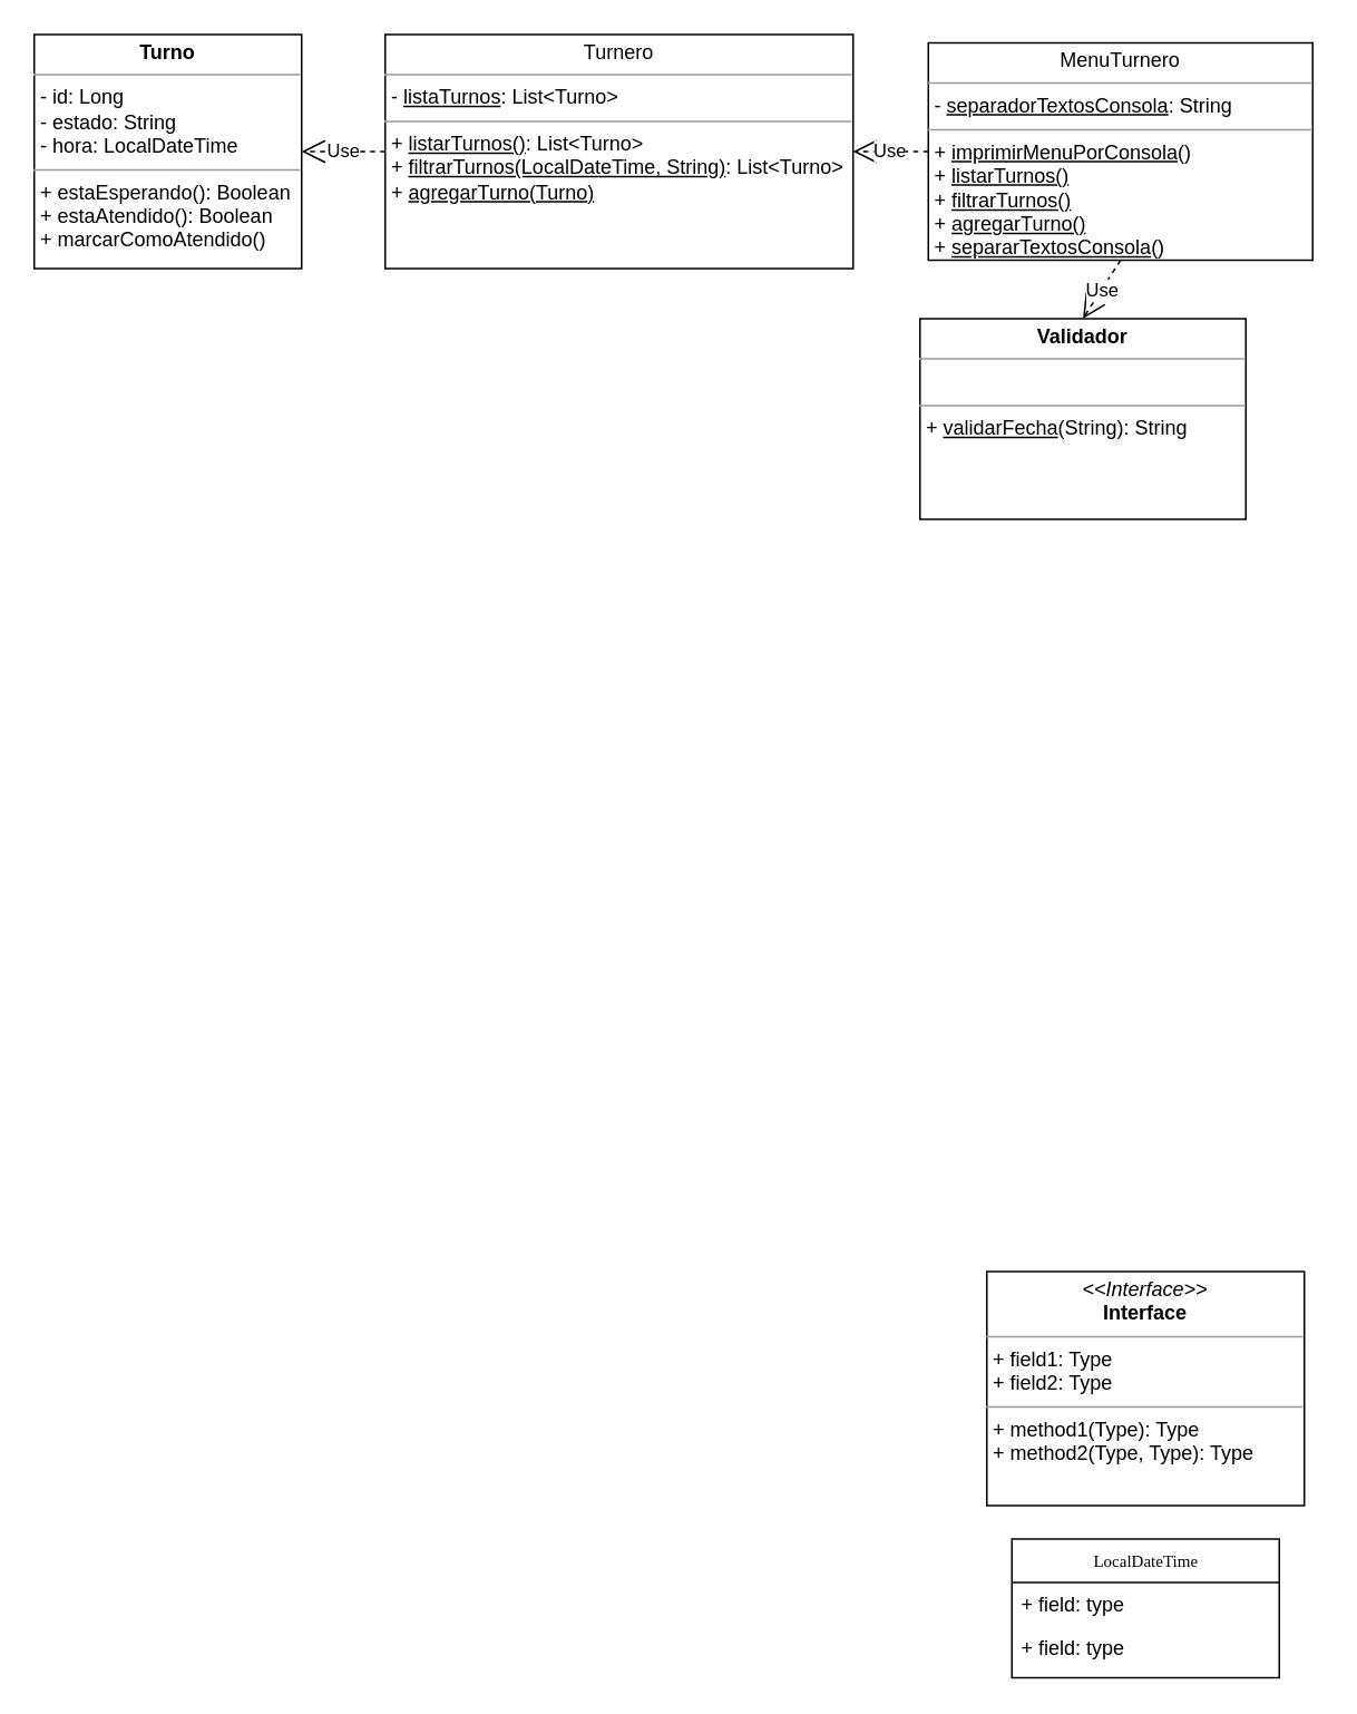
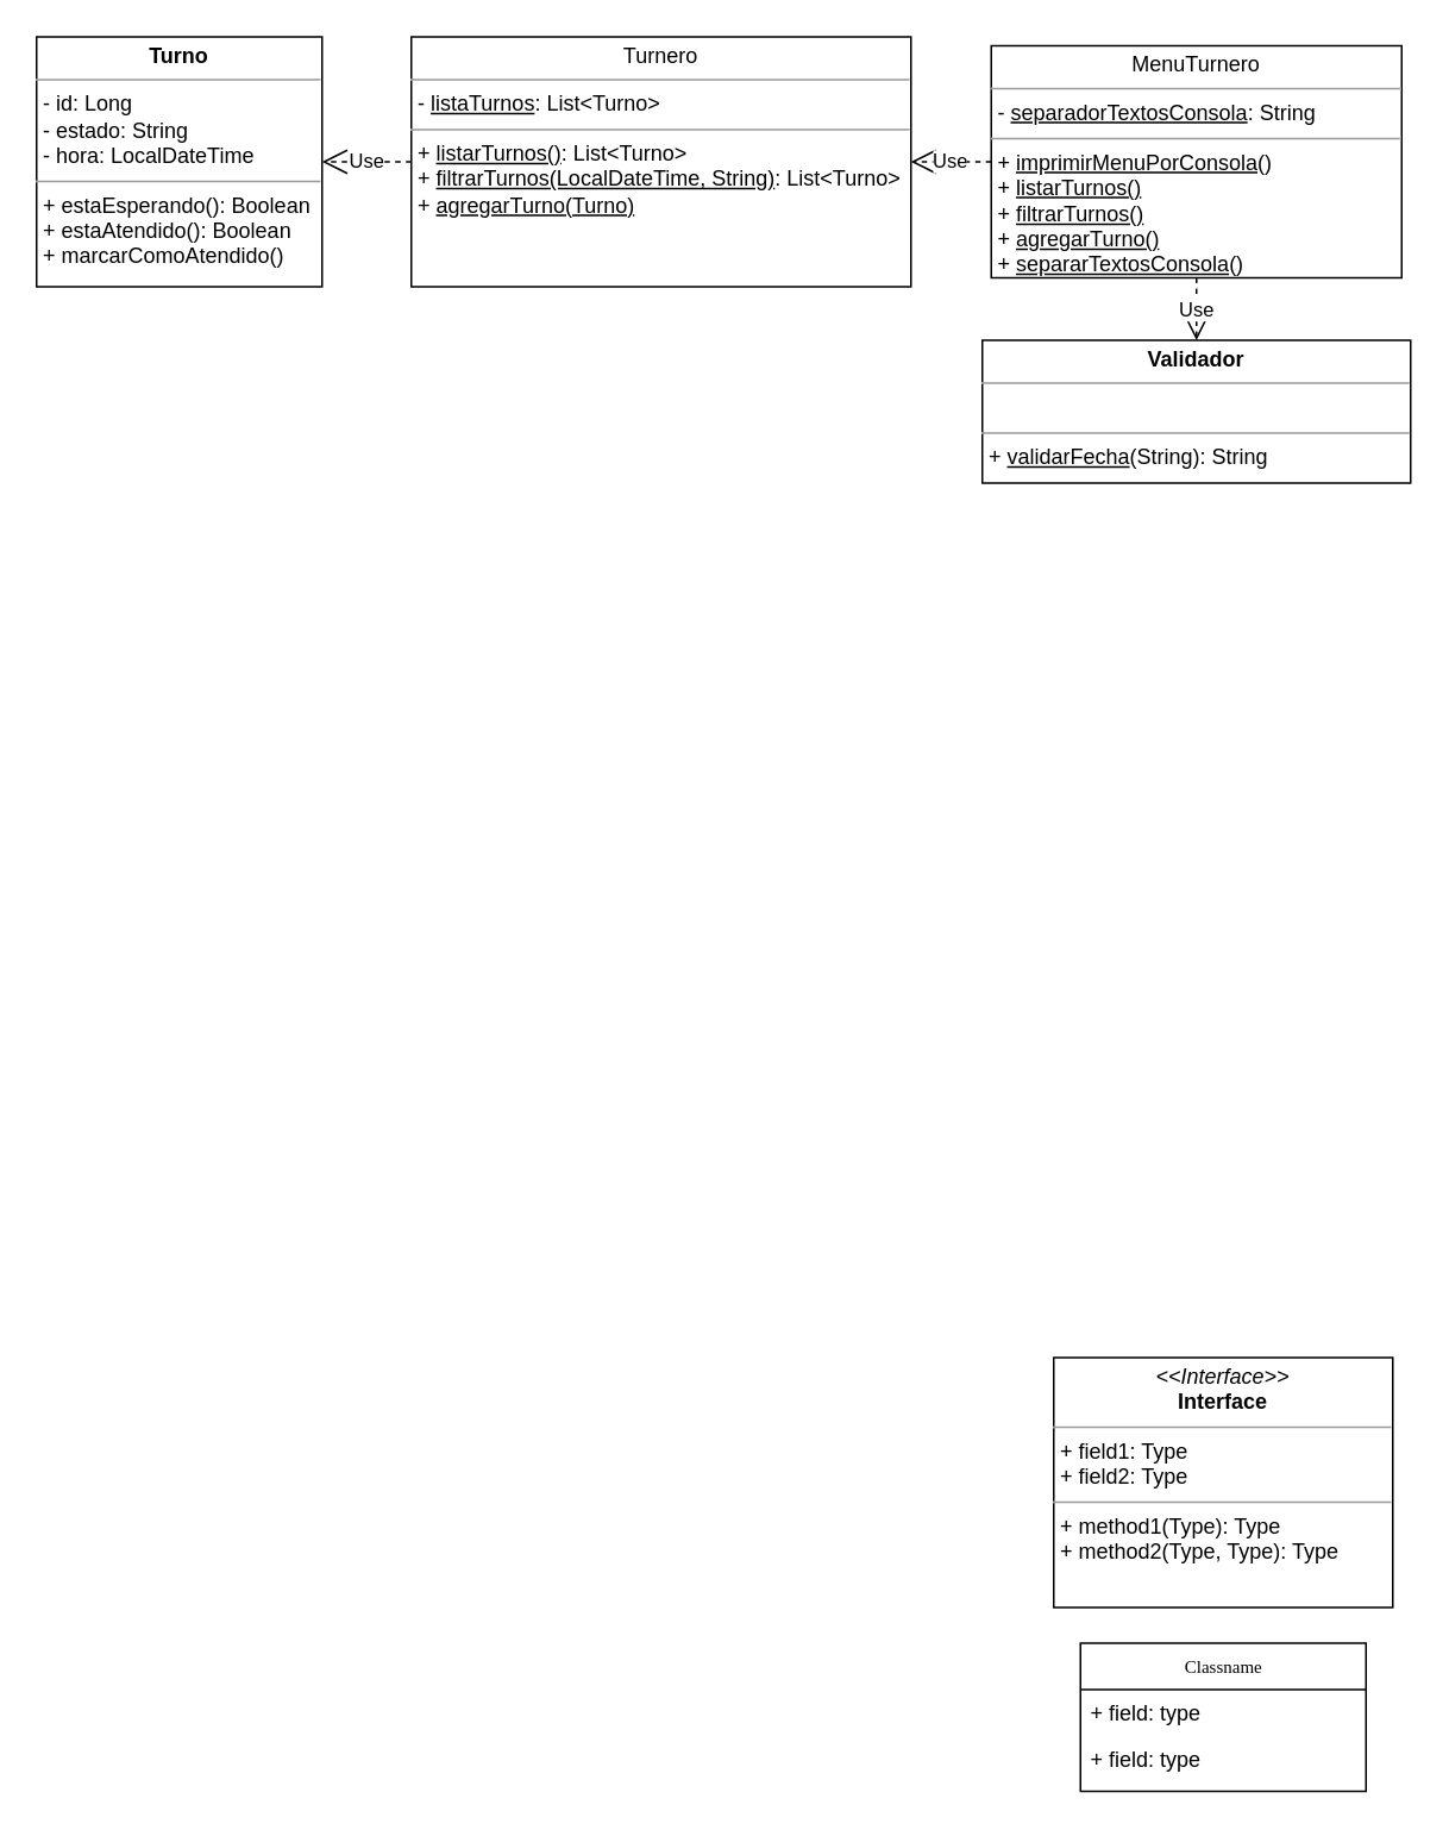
- <mxCell id="11" value="&lt;p style=&quot;margin:0px;margin-top:4px;text-align:center;&quot;&gt;&lt;b&gt;Validador&lt;/b&gt;&lt;/p&gt;&lt;hr size=&quot;1&quot;&gt;&lt;p style=&quot;margin:0px;margin-left:4px;&quot;&gt;&lt;br&gt;&lt;/p&gt;&lt;hr size=&quot;1&quot;&gt;&lt;p style=&quot;margin:0px;margin-left:4px;&quot;&gt;+ &lt;u&gt;validarFecha&lt;/u&gt;(String): String&lt;br&gt;&lt;br&gt;&lt;/p&gt;" style="verticalAlign=top;align=left;overflow=fill;fontSize=12;fontFamily=Helvetica;html=1;rounded=0;shadow=0;comic=0;labelBackgroundColor=none;strokeWidth=1" vertex="1" parent="1"><mxGeometry x="550" y="190" width="195" height="120" as="geometry" /></mxCell>
+ <mxCell id="11" value="&lt;p style=&quot;margin:0px;margin-top:4px;text-align:center;&quot;&gt;&lt;b&gt;Validador&lt;/b&gt;&lt;/p&gt;&lt;hr size=&quot;1&quot;&gt;&lt;p style=&quot;margin:0px;margin-left:4px;&quot;&gt;&lt;br&gt;&lt;/p&gt;&lt;hr size=&quot;1&quot;&gt;&lt;p style=&quot;margin:0px;margin-left:4px;&quot;&gt;+ &lt;u&gt;validarFecha&lt;/u&gt;(String): String&lt;br&gt;&lt;br&gt;&lt;/p&gt;" style="verticalAlign=top;align=left;overflow=fill;fontSize=12;fontFamily=Helvetica;html=1;rounded=0;shadow=0;comic=0;labelBackgroundColor=none;strokeWidth=1" vertex="1" parent="1"><mxGeometry x="550" y="190" width="240" height="80" as="geometry" /></mxCell>
- <mxCell id="2" value="LocalDateTime" style="swimlane;html=1;fontStyle=0;childLayout=stackLayout;horizontal=1;startSize=26;fillColor=none;horizontalStack=0;resizeParent=1;resizeLast=0;collapsible=1;marginBottom=0;swimlaneFillColor=#ffffff;rounded=0;shadow=0;comic=0;labelBackgroundColor=none;strokeWidth=1;fontFamily=Verdana;fontSize=10;align=center;" parent="1" vertex="1"><mxGeometry x="605" y="920" width="160" height="83" as="geometry" /></mxCell>
+ <mxCell id="2" value="Classname" style="swimlane;html=1;fontStyle=0;childLayout=stackLayout;horizontal=1;startSize=26;fillColor=none;horizontalStack=0;resizeParent=1;resizeLast=0;collapsible=1;marginBottom=0;swimlaneFillColor=#ffffff;rounded=0;shadow=0;comic=0;labelBackgroundColor=none;strokeWidth=1;fontFamily=Verdana;fontSize=10;align=center;" parent="1" vertex="1"><mxGeometry x="605" y="920" width="160" height="83" as="geometry" /></mxCell>
